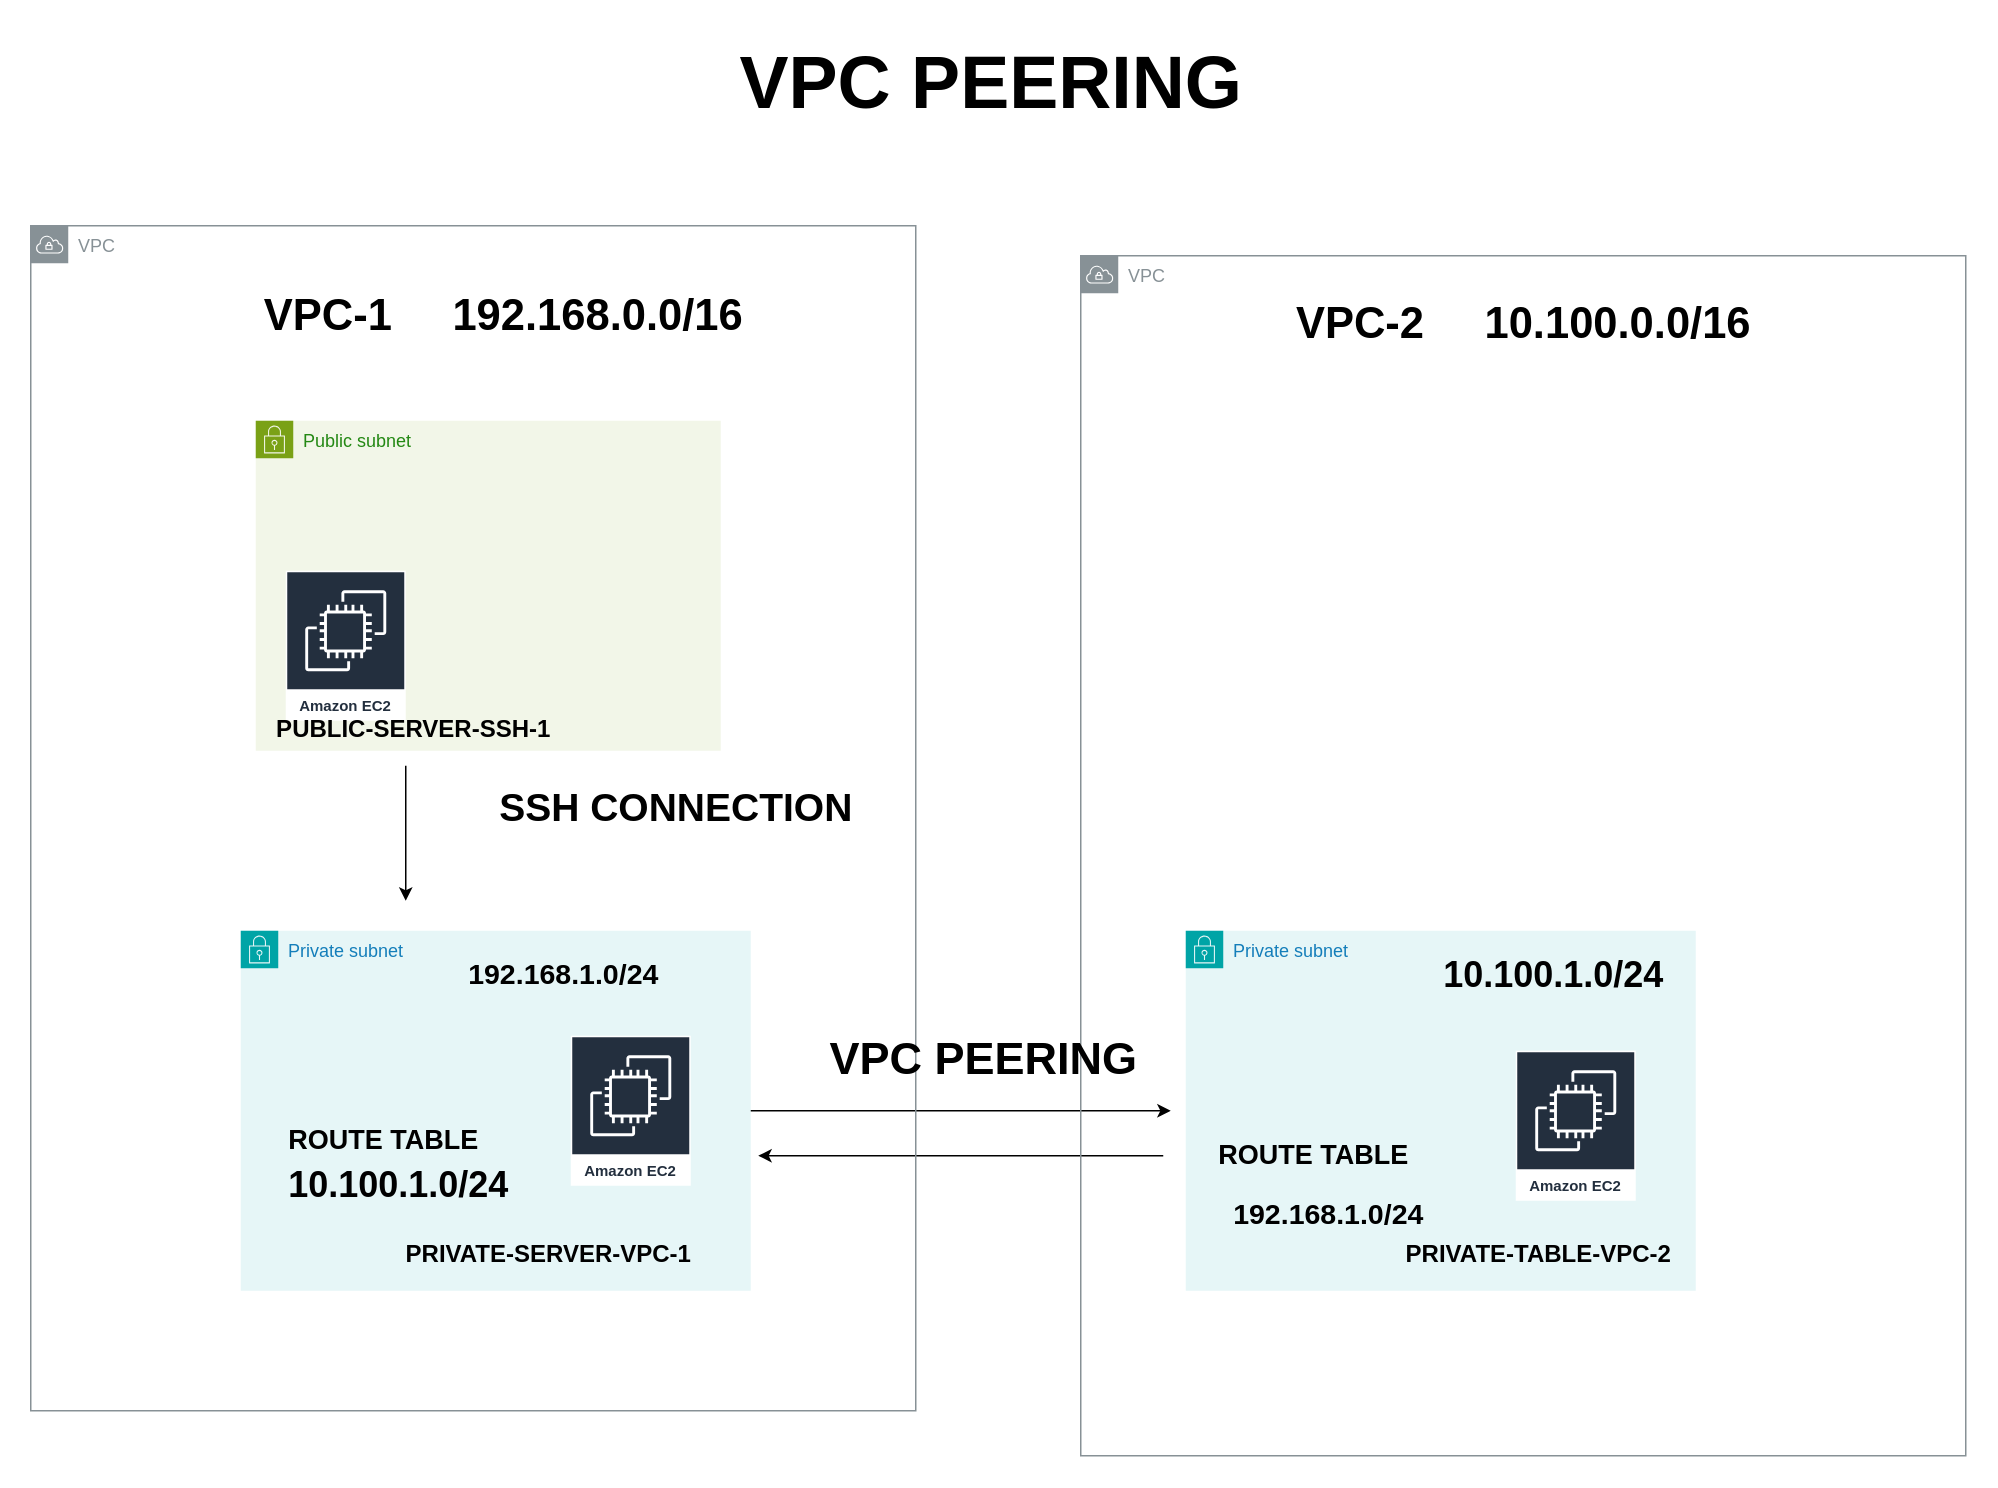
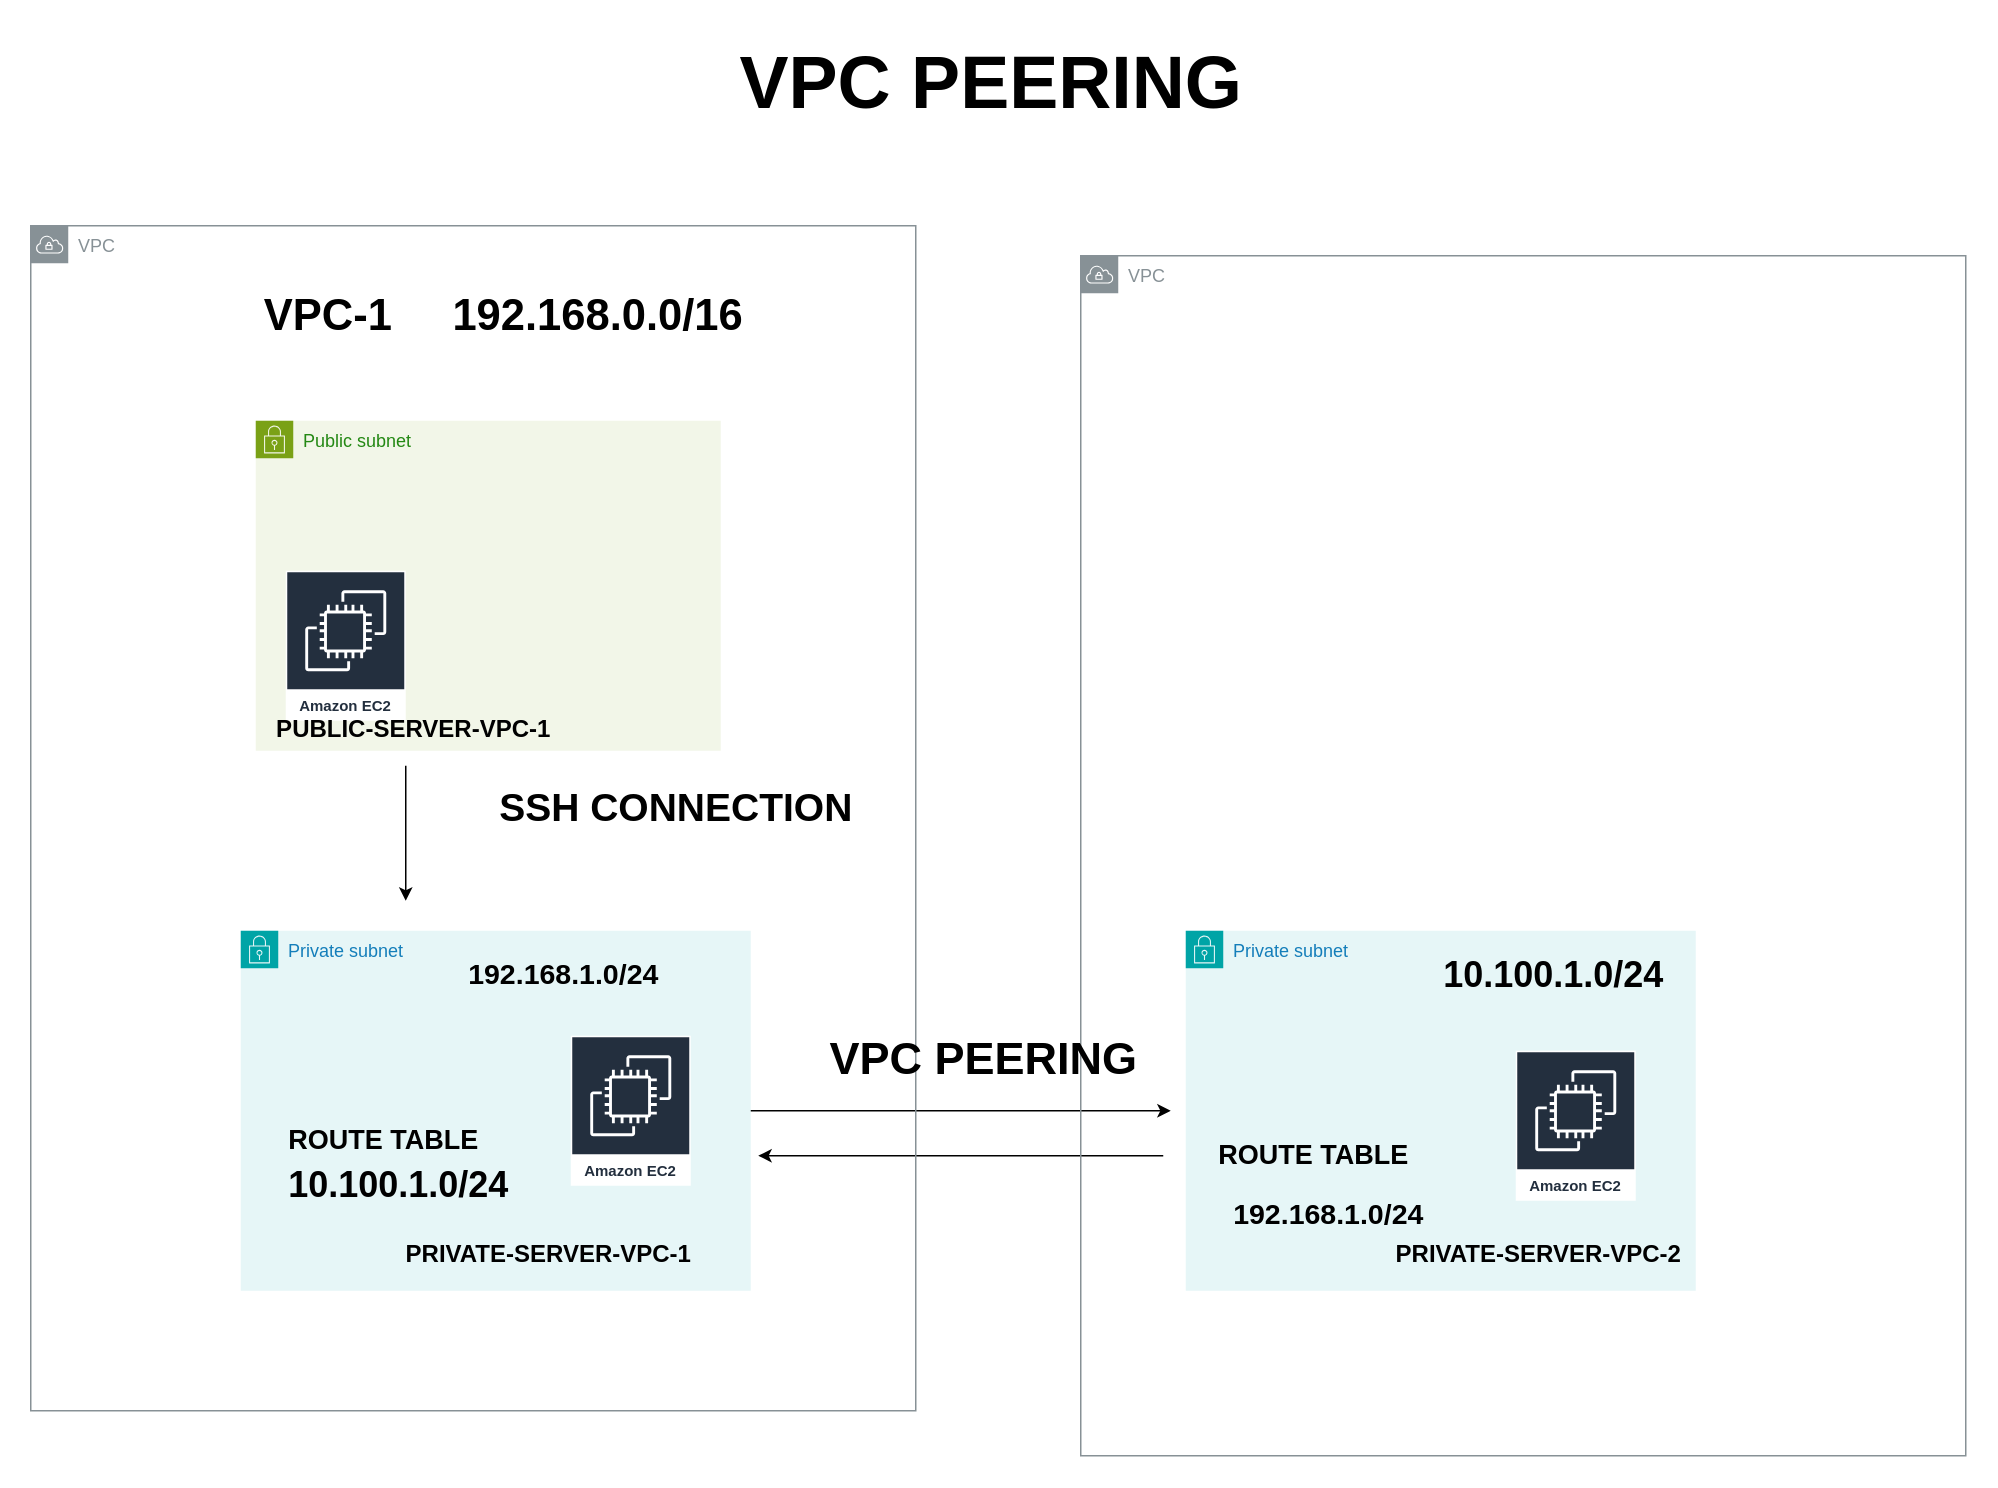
- <mxCell id="21" value="&lt;b&gt;&lt;font style=&quot;font-size: 29px;&quot;&gt;VPC-2 &amp;nbsp;&amp;nbsp;&amp;nbsp; 10.100.0.0/16&lt;/font&gt;&lt;/b&gt;" style="text;html=1;align=center;verticalAlign=middle;resizable=0;points=[];autosize=1;strokeColor=none;fillColor=none;" vertex="1" parent="1"><mxGeometry x="850" y="190" width="330" height="50" as="geometry" /></mxCell>
- <mxCell id="24" value="&lt;font style=&quot;font-size: 16px;&quot;&gt;&lt;b&gt;PUBLIC-SERVER-SSH-1&lt;/b&gt;&lt;/font&gt;" style="text;html=1;align=center;verticalAlign=middle;resizable=0;points=[];autosize=1;strokeColor=none;fillColor=none;" vertex="1" parent="1"><mxGeometry x="170" y="470" width="210" height="30" as="geometry" /></mxCell>
+ <mxCell id="24" value="&lt;font style=&quot;font-size: 16px;&quot;&gt;&lt;b&gt;PUBLIC-SERVER-VPC-1&lt;/b&gt;&lt;/font&gt;" style="text;html=1;align=center;verticalAlign=middle;resizable=0;points=[];autosize=1;strokeColor=none;fillColor=none;" vertex="1" parent="1"><mxGeometry x="170" y="470" width="210" height="30" as="geometry" /></mxCell>
- <mxCell id="25" value="&lt;font style=&quot;font-size: 16px;&quot;&gt;&lt;b&gt;PRIVATE-TABLE-VPC-2&lt;/b&gt;&lt;/font&gt;" style="text;html=1;align=center;verticalAlign=middle;resizable=0;points=[];autosize=1;strokeColor=none;fillColor=none;" vertex="1" parent="1"><mxGeometry x="920" y="820" width="210" height="30" as="geometry" /></mxCell>
+ <mxCell id="25" value="&lt;font style=&quot;font-size: 16px;&quot;&gt;&lt;b&gt;PRIVATE-SERVER-VPC-2&lt;/b&gt;&lt;/font&gt;" style="text;html=1;align=center;verticalAlign=middle;resizable=0;points=[];autosize=1;strokeColor=none;fillColor=none;" vertex="1" parent="1"><mxGeometry x="920" y="820" width="210" height="30" as="geometry" /></mxCell>
